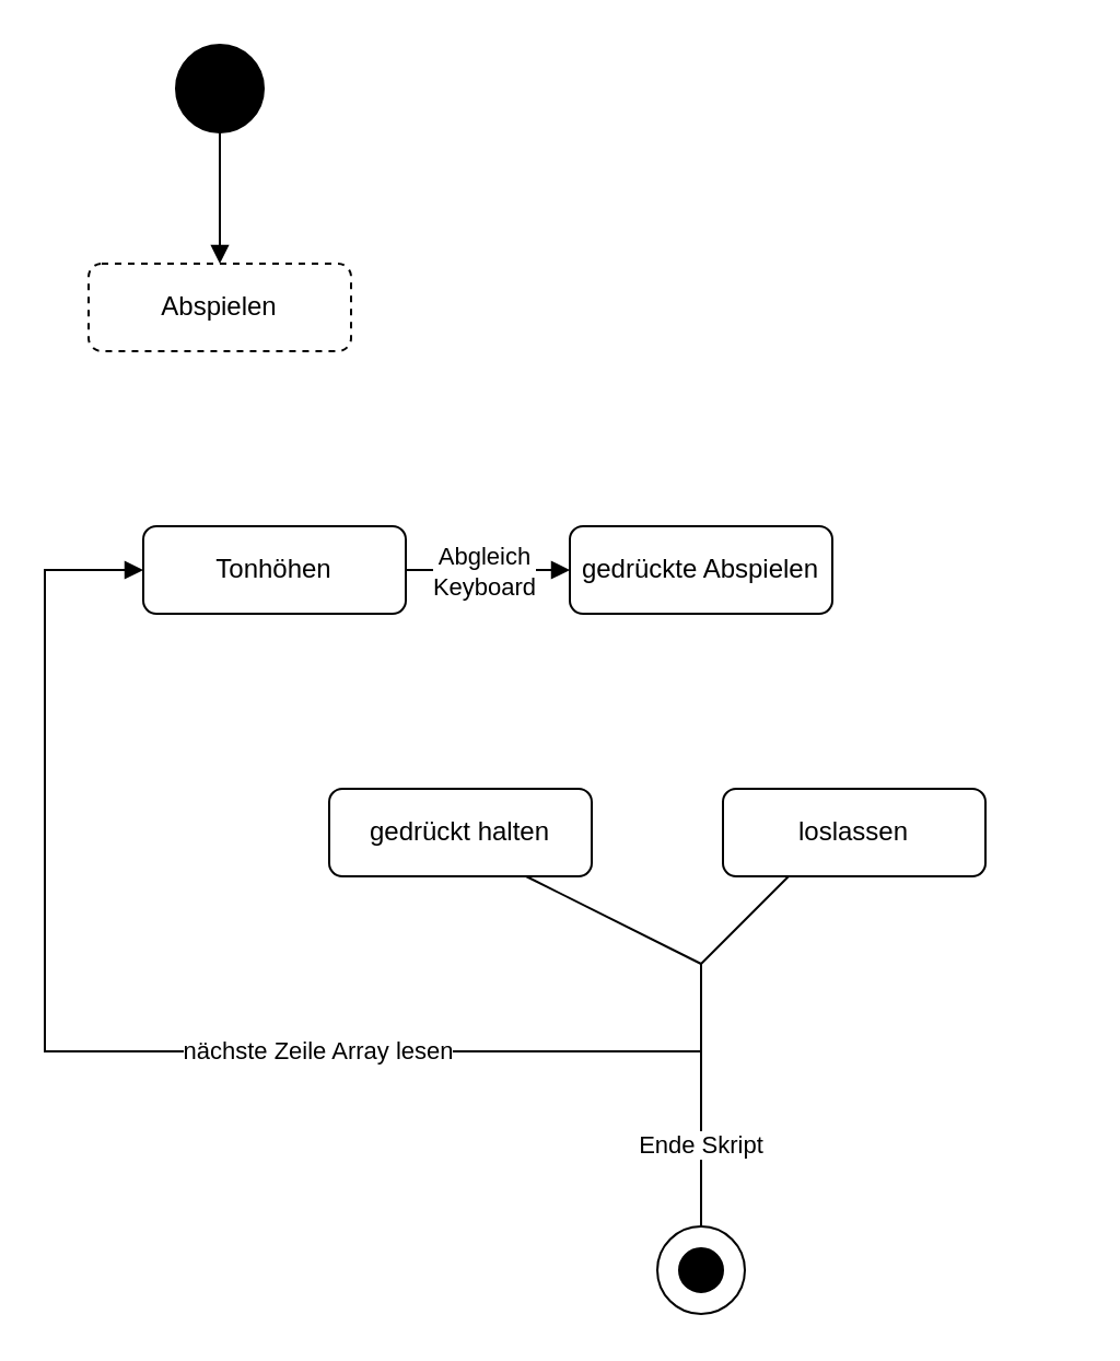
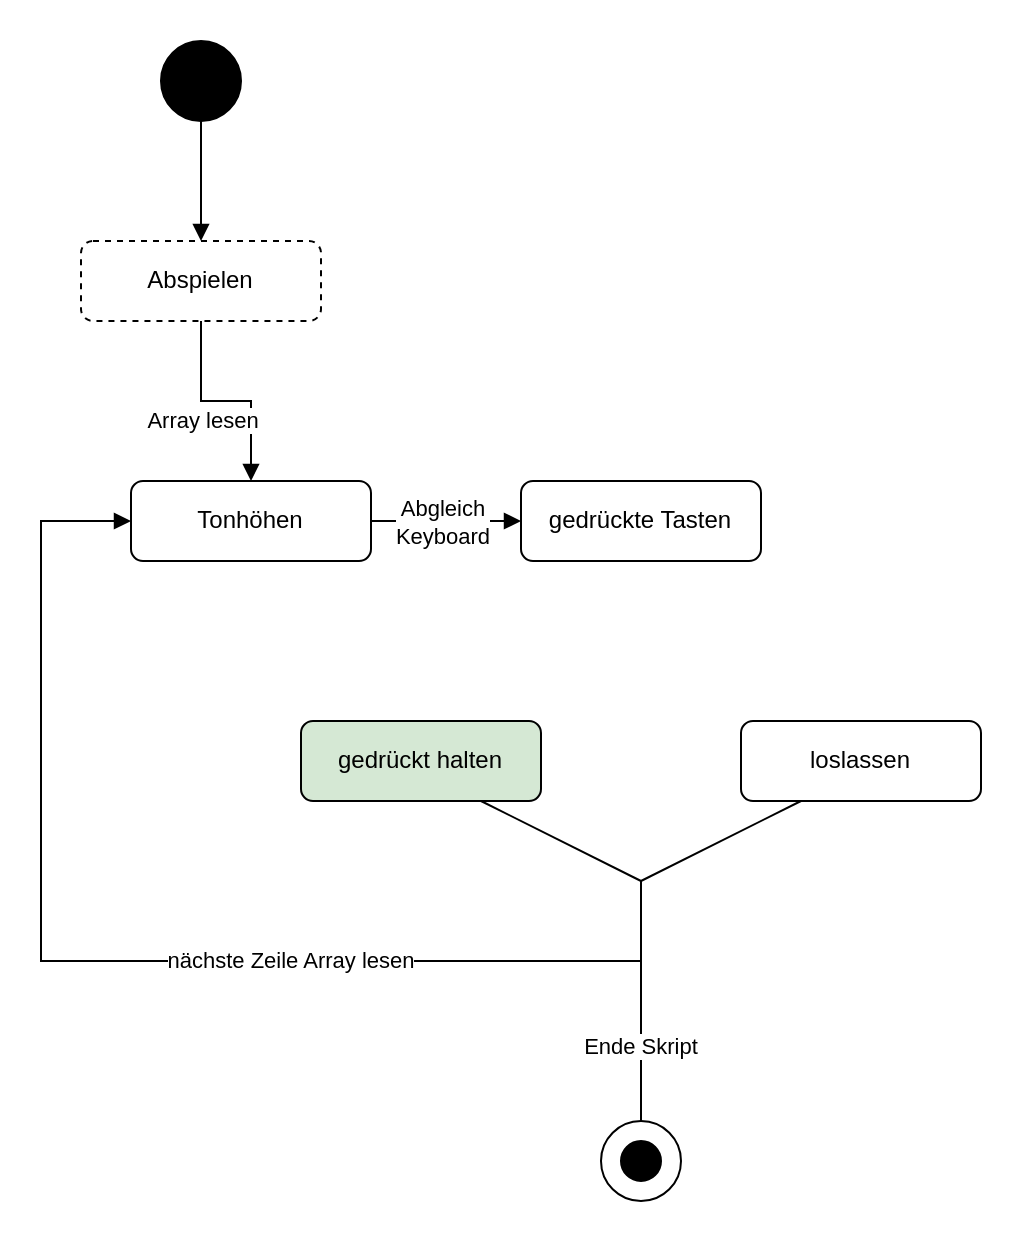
+ <mxCell id="4" style="edgeStyle=orthogonalEdgeStyle;rounded=0;orthogonalLoop=1;jettySize=auto;html=1;exitX=0.5;exitY=1;exitDx=0;exitDy=0;endArrow=block;endFill=1;entryX=0.5;entryY=0;entryDx=0;entryDy=0;" edge="1" parent="1" source="6" target="9"><mxGeometry relative="1" as="geometry"><mxPoint x="100" y="200" as="targetPoint" /></mxGeometry></mxCell>
+ <mxCell id="5" value="Array lesen" style="edgeLabel;html=1;align=center;verticalAlign=middle;resizable=0;points=[];" vertex="1" connectable="0" parent="4"><mxGeometry x="-0.259" y="-2" relative="1" as="geometry"><mxPoint x="2" y="10" as="offset" /></mxGeometry></mxCell>
- <mxCell id="10" value="gedrückte Abspielen" style="rounded=1;whiteSpace=wrap;html=1;" vertex="1" parent="1"><mxGeometry x="260" y="240" width="120" height="40" as="geometry" /></mxCell>
+ <mxCell id="10" value="gedrückte Tasten" style="rounded=1;whiteSpace=wrap;html=1;" vertex="1" parent="1"><mxGeometry x="260" y="240" width="120" height="40" as="geometry" /></mxCell>
- <mxCell id="11" value="gedrückt halten" style="rounded=1;whiteSpace=wrap;html=1;" vertex="1" parent="1"><mxGeometry x="150" y="360" width="120" height="40" as="geometry" /></mxCell>
+ <mxCell id="11" value="gedrückt halten" style="rounded=1;whiteSpace=wrap;html=1;fillColor=#d5e8d4;" vertex="1" parent="1"><mxGeometry x="150" y="360" width="120" height="40" as="geometry" /></mxCell>
- <mxCell id="12" value="loslassen" style="rounded=1;whiteSpace=wrap;html=1;" vertex="1" parent="1"><mxGeometry x="330" y="360" width="120" height="40" as="geometry" /></mxCell>
+ <mxCell id="12" value="loslassen" style="rounded=1;whiteSpace=wrap;html=1;" vertex="1" parent="1"><mxGeometry x="370" y="360" width="120" height="40" as="geometry" /></mxCell>
